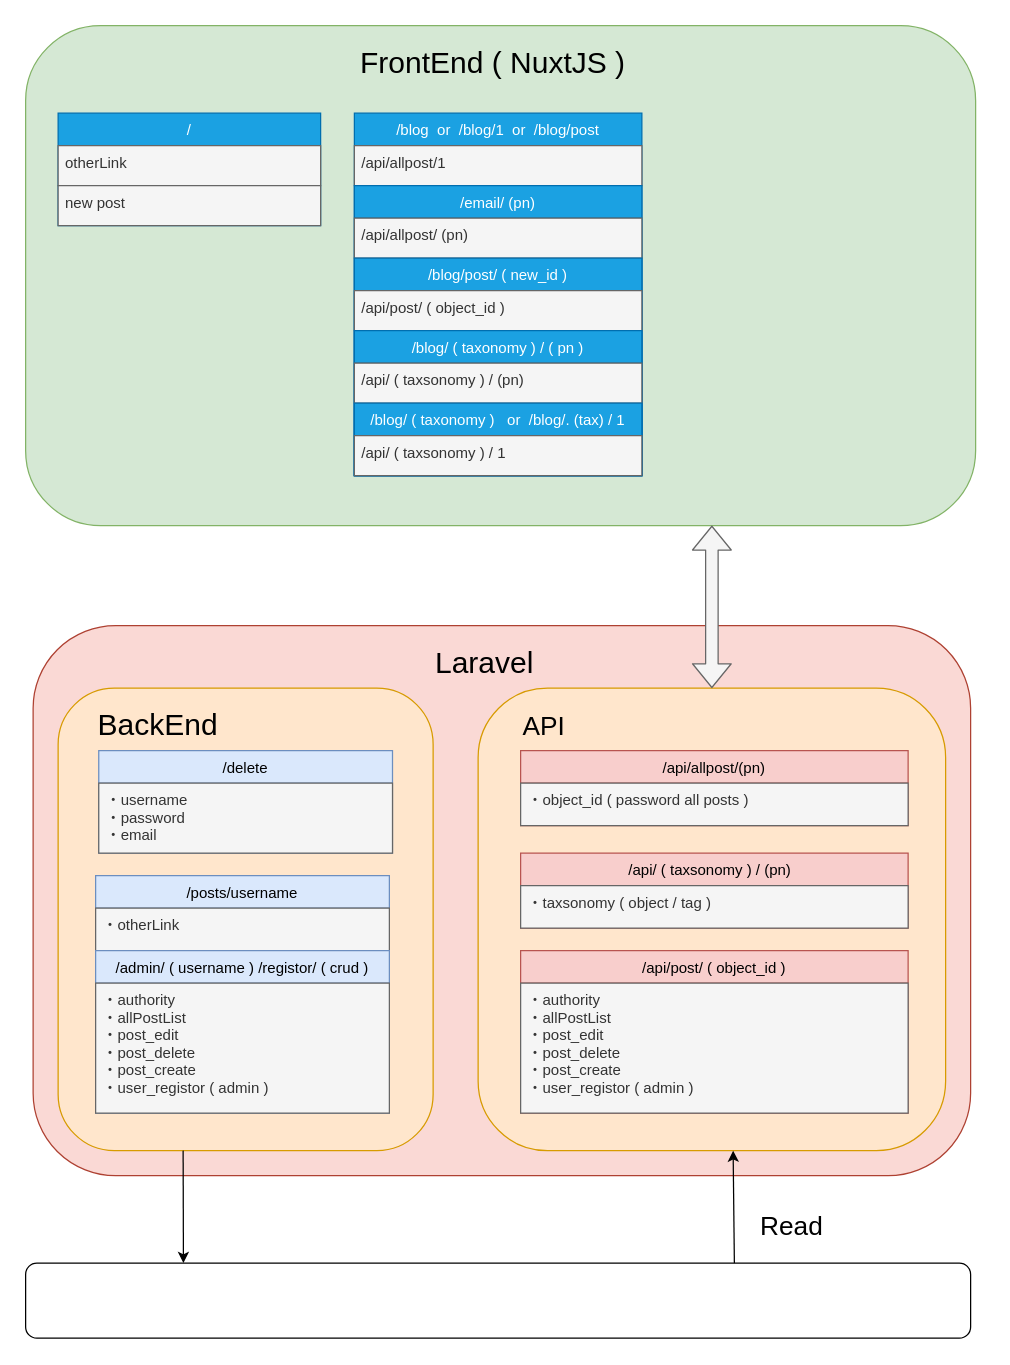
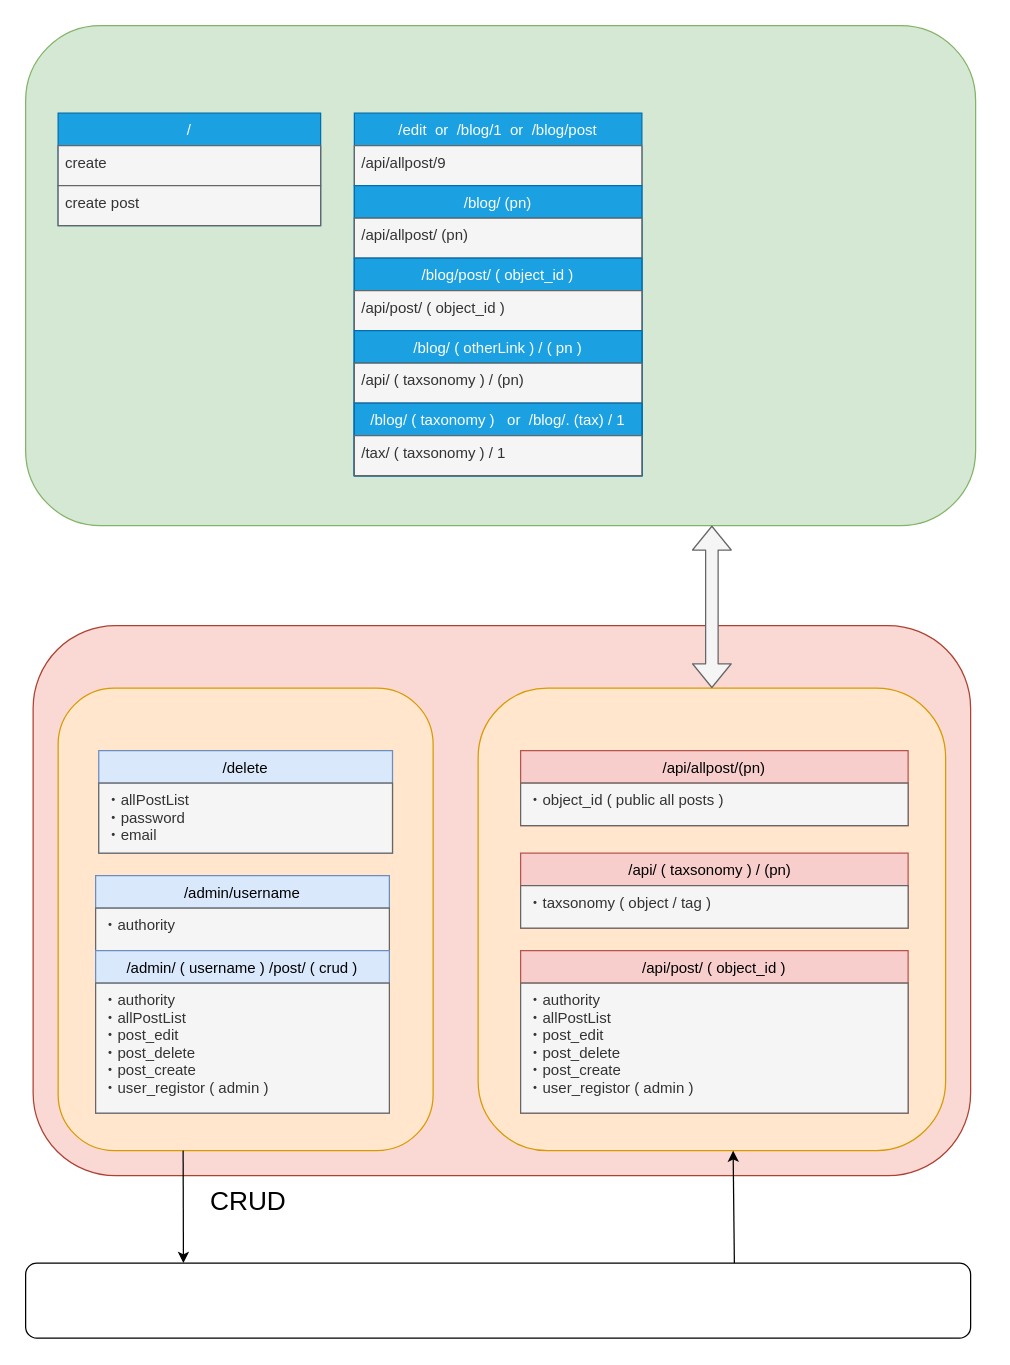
- <mxCell id="10" value="&lt;font style=&quot;font-size: 24px&quot;&gt;FrontEnd ( NuxtJS )&lt;/font&gt;" style="text;html=1;strokeColor=none;fillColor=none;align=left;verticalAlign=middle;whiteSpace=wrap;rounded=0;" parent="1" vertex="1"><mxGeometry x="286" y="30" width="230" height="40" as="geometry" /></mxCell>
- <mxCell id="31" value="/blog  or  /blog/1  or  /blog/post" style="swimlane;fontStyle=0;childLayout=stackLayout;horizontal=1;startSize=26;horizontalStack=0;resizeParent=1;resizeParentMax=0;resizeLast=0;collapsible=1;marginBottom=0;fillColor=#1ba1e2;strokeColor=#006EAF;fontColor=#ffffff;" parent="1" vertex="1"><mxGeometry x="283" y="90" width="230" height="290" as="geometry" /></mxCell>
+ <mxCell id="31" value="/edit  or  /blog/1  or  /blog/post" style="swimlane;fontStyle=0;childLayout=stackLayout;horizontal=1;startSize=26;horizontalStack=0;resizeParent=1;resizeParentMax=0;resizeLast=0;collapsible=1;marginBottom=0;fillColor=#1ba1e2;strokeColor=#006EAF;fontColor=#ffffff;" parent="1" vertex="1"><mxGeometry x="283" y="90" width="230" height="290" as="geometry" /></mxCell>
- <mxCell id="26" value="otherLink" style="text;align=left;verticalAlign=top;spacingLeft=4;spacingRight=4;overflow=hidden;rotatable=0;points=[[0,0.5],[1,0.5]];portConstraint=eastwest;fillColor=#f5f5f5;strokeColor=#666666;fontColor=#333333;" parent="25" vertex="1"><mxGeometry y="26" width="210" height="32" as="geometry" /></mxCell>
+ <mxCell id="26" value="create" style="text;align=left;verticalAlign=top;spacingLeft=4;spacingRight=4;overflow=hidden;rotatable=0;points=[[0,0.5],[1,0.5]];portConstraint=eastwest;fillColor=#f5f5f5;strokeColor=#666666;fontColor=#333333;" parent="25" vertex="1"><mxGeometry y="26" width="210" height="32" as="geometry" /></mxCell>
- <mxCell id="32" value="/api/allpost/1" style="text;align=left;verticalAlign=top;spacingLeft=4;spacingRight=4;overflow=hidden;rotatable=0;points=[[0,0.5],[1,0.5]];portConstraint=eastwest;fillColor=#f5f5f5;strokeColor=#666666;fontColor=#333333;" parent="31" vertex="1"><mxGeometry y="26" width="230" height="32" as="geometry" /></mxCell>
+ <mxCell id="32" value="/api/allpost/9" style="text;align=left;verticalAlign=top;spacingLeft=4;spacingRight=4;overflow=hidden;rotatable=0;points=[[0,0.5],[1,0.5]];portConstraint=eastwest;fillColor=#f5f5f5;strokeColor=#666666;fontColor=#333333;" parent="31" vertex="1"><mxGeometry y="26" width="230" height="32" as="geometry" /></mxCell>
- <mxCell id="27" value="new post" style="text;align=left;verticalAlign=top;spacingLeft=4;spacingRight=4;overflow=hidden;rotatable=0;points=[[0,0.5],[1,0.5]];portConstraint=eastwest;fillColor=#f5f5f5;strokeColor=#666666;fontColor=#333333;" parent="25" vertex="1"><mxGeometry y="58" width="210" height="32" as="geometry" /></mxCell>
+ <mxCell id="27" value="create post" style="text;align=left;verticalAlign=top;spacingLeft=4;spacingRight=4;overflow=hidden;rotatable=0;points=[[0,0.5],[1,0.5]];portConstraint=eastwest;fillColor=#f5f5f5;strokeColor=#666666;fontColor=#333333;" parent="25" vertex="1"><mxGeometry y="58" width="210" height="32" as="geometry" /></mxCell>
- <mxCell id="33" value="/email/ (pn)" style="swimlane;fontStyle=0;childLayout=stackLayout;horizontal=1;startSize=26;horizontalStack=0;resizeParent=1;resizeParentMax=0;resizeLast=0;collapsible=1;marginBottom=0;fillColor=#1ba1e2;strokeColor=#006EAF;fontColor=#ffffff;" parent="31" vertex="1"><mxGeometry y="58" width="230" height="232" as="geometry" /></mxCell>
+ <mxCell id="33" value="/blog/ (pn)" style="swimlane;fontStyle=0;childLayout=stackLayout;horizontal=1;startSize=26;horizontalStack=0;resizeParent=1;resizeParentMax=0;resizeLast=0;collapsible=1;marginBottom=0;fillColor=#1ba1e2;strokeColor=#006EAF;fontColor=#ffffff;" parent="31" vertex="1"><mxGeometry y="58" width="230" height="232" as="geometry" /></mxCell>
- <mxCell id="35" value="/blog/post/ ( new_id )" style="swimlane;fontStyle=0;childLayout=stackLayout;horizontal=1;startSize=26;horizontalStack=0;resizeParent=1;resizeParentMax=0;resizeLast=0;collapsible=1;marginBottom=0;fillColor=#1ba1e2;strokeColor=#006EAF;fontColor=#ffffff;" parent="33" vertex="1"><mxGeometry y="58" width="230" height="174" as="geometry" /></mxCell>
+ <mxCell id="35" value="/blog/post/ ( object_id )" style="swimlane;fontStyle=0;childLayout=stackLayout;horizontal=1;startSize=26;horizontalStack=0;resizeParent=1;resizeParentMax=0;resizeLast=0;collapsible=1;marginBottom=0;fillColor=#1ba1e2;strokeColor=#006EAF;fontColor=#ffffff;" parent="33" vertex="1"><mxGeometry y="58" width="230" height="174" as="geometry" /></mxCell>
- <mxCell id="37" value="/blog/ ( taxonomy ) / ( pn )" style="swimlane;fontStyle=0;childLayout=stackLayout;horizontal=1;startSize=26;horizontalStack=0;resizeParent=1;resizeParentMax=0;resizeLast=0;collapsible=1;marginBottom=0;fillColor=#1ba1e2;strokeColor=#006EAF;fontColor=#ffffff;" parent="35" vertex="1"><mxGeometry y="58" width="230" height="116" as="geometry" /></mxCell>
+ <mxCell id="37" value="/blog/ ( otherLink ) / ( pn )" style="swimlane;fontStyle=0;childLayout=stackLayout;horizontal=1;startSize=26;horizontalStack=0;resizeParent=1;resizeParentMax=0;resizeLast=0;collapsible=1;marginBottom=0;fillColor=#1ba1e2;strokeColor=#006EAF;fontColor=#ffffff;" parent="35" vertex="1"><mxGeometry y="58" width="230" height="116" as="geometry" /></mxCell>
- <mxCell id="40" value="/api/ ( taxsonomy ) / 1" style="text;align=left;verticalAlign=top;spacingLeft=4;spacingRight=4;overflow=hidden;rotatable=0;points=[[0,0.5],[1,0.5]];portConstraint=eastwest;fillColor=#f5f5f5;strokeColor=#666666;fontColor=#333333;" parent="39" vertex="1"><mxGeometry y="26" width="230" height="32" as="geometry" /></mxCell>
+ <mxCell id="40" value="/tax/ ( taxsonomy ) / 1" style="text;align=left;verticalAlign=top;spacingLeft=4;spacingRight=4;overflow=hidden;rotatable=0;points=[[0,0.5],[1,0.5]];portConstraint=eastwest;fillColor=#f5f5f5;strokeColor=#666666;fontColor=#333333;" parent="39" vertex="1"><mxGeometry y="26" width="230" height="32" as="geometry" /></mxCell>
- <mxCell id="30" value="&lt;font style=&quot;font-size: 24px&quot;&gt;Laravel&lt;/font&gt;" style="text;html=1;strokeColor=none;fillColor=none;align=left;verticalAlign=middle;whiteSpace=wrap;rounded=0;" parent="1" vertex="1"><mxGeometry x="346" y="510" width="230" height="40" as="geometry" /></mxCell>
- <mxCell id="9" value="&lt;font style=&quot;font-size: 24px&quot;&gt;BackEnd&lt;/font&gt;" style="text;html=1;strokeColor=none;fillColor=none;align=left;verticalAlign=middle;whiteSpace=wrap;rounded=0;" parent="1" vertex="1"><mxGeometry x="76" y="560" width="230" height="40" as="geometry" /></mxCell>
- <mxCell id="7" value="&lt;span style=&quot;font-size: 21px&quot;&gt;API&amp;nbsp;&lt;/span&gt;" style="text;html=1;strokeColor=none;fillColor=none;align=left;verticalAlign=middle;whiteSpace=wrap;rounded=0;" parent="1" vertex="1"><mxGeometry x="416" y="560" width="180" height="40" as="geometry" /></mxCell>
- <mxCell id="12" value="・username&#10;・password&#10;・email" style="text;align=left;verticalAlign=top;spacingLeft=4;spacingRight=4;overflow=hidden;rotatable=0;points=[[0,0.5],[1,0.5]];portConstraint=eastwest;fillColor=#f5f5f5;strokeColor=#666666;fontColor=#333333;" parent="11" vertex="1"><mxGeometry y="26" width="235" height="56" as="geometry" /></mxCell>
+ <mxCell id="12" value="・allPostList&#10;・password&#10;・email" style="text;align=left;verticalAlign=top;spacingLeft=4;spacingRight=4;overflow=hidden;rotatable=0;points=[[0,0.5],[1,0.5]];portConstraint=eastwest;fillColor=#f5f5f5;strokeColor=#666666;fontColor=#333333;" parent="11" vertex="1"><mxGeometry y="26" width="235" height="56" as="geometry" /></mxCell>
- <mxCell id="18" value="・object_id ( password all posts )" style="text;align=left;verticalAlign=top;spacingLeft=4;spacingRight=4;overflow=hidden;rotatable=0;points=[[0,0.5],[1,0.5]];portConstraint=eastwest;fillColor=#f5f5f5;strokeColor=#666666;fontColor=#333333;" parent="17" vertex="1"><mxGeometry y="26" width="310" height="34" as="geometry" /></mxCell>
+ <mxCell id="18" value="・object_id ( public all posts )" style="text;align=left;verticalAlign=top;spacingLeft=4;spacingRight=4;overflow=hidden;rotatable=0;points=[[0,0.5],[1,0.5]];portConstraint=eastwest;fillColor=#f5f5f5;strokeColor=#666666;fontColor=#333333;" parent="17" vertex="1"><mxGeometry y="26" width="310" height="34" as="geometry" /></mxCell>
- <mxCell id="13" value="/posts/username" style="swimlane;fontStyle=0;childLayout=stackLayout;horizontal=1;startSize=26;horizontalStack=0;resizeParent=1;resizeParentMax=0;resizeLast=0;collapsible=1;marginBottom=0;fillColor=#dae8fc;strokeColor=#6c8ebf;" parent="1" vertex="1"><mxGeometry x="76" y="700" width="235" height="60" as="geometry" /></mxCell>
+ <mxCell id="13" value="/admin/username" style="swimlane;fontStyle=0;childLayout=stackLayout;horizontal=1;startSize=26;horizontalStack=0;resizeParent=1;resizeParentMax=0;resizeLast=0;collapsible=1;marginBottom=0;fillColor=#dae8fc;strokeColor=#6c8ebf;" parent="1" vertex="1"><mxGeometry x="76" y="700" width="235" height="60" as="geometry" /></mxCell>
- <mxCell id="14" value="・otherLink&#10;" style="text;align=left;verticalAlign=top;spacingLeft=4;spacingRight=4;overflow=hidden;rotatable=0;points=[[0,0.5],[1,0.5]];portConstraint=eastwest;fillColor=#f5f5f5;strokeColor=#666666;fontColor=#333333;" parent="13" vertex="1"><mxGeometry y="26" width="235" height="34" as="geometry" /></mxCell>
+ <mxCell id="14" value="・authority&#10;" style="text;align=left;verticalAlign=top;spacingLeft=4;spacingRight=4;overflow=hidden;rotatable=0;points=[[0,0.5],[1,0.5]];portConstraint=eastwest;fillColor=#f5f5f5;strokeColor=#666666;fontColor=#333333;" parent="13" vertex="1"><mxGeometry y="26" width="235" height="34" as="geometry" /></mxCell>
- <mxCell id="28" value="/admin/ ( username ) /registor/ ( crud )" style="swimlane;fontStyle=0;childLayout=stackLayout;horizontal=1;startSize=26;horizontalStack=0;resizeParent=1;resizeParentMax=0;resizeLast=0;collapsible=1;marginBottom=0;fillColor=#dae8fc;strokeColor=#6c8ebf;" parent="1" vertex="1"><mxGeometry x="76" y="760" width="235" height="130" as="geometry" /></mxCell>
+ <mxCell id="28" value="/admin/ ( username ) /post/ ( crud )" style="swimlane;fontStyle=0;childLayout=stackLayout;horizontal=1;startSize=26;horizontalStack=0;resizeParent=1;resizeParentMax=0;resizeLast=0;collapsible=1;marginBottom=0;fillColor=#dae8fc;strokeColor=#6c8ebf;" parent="1" vertex="1"><mxGeometry x="76" y="760" width="235" height="130" as="geometry" /></mxCell>
+ <mxCell id="24" value="&lt;span style=&quot;font-size: 21px&quot;&gt;CRUD&lt;/span&gt;" style="text;html=1;strokeColor=none;fillColor=none;align=left;verticalAlign=middle;whiteSpace=wrap;rounded=0;" parent="1" vertex="1"><mxGeometry x="166" y="940" width="180" height="40" as="geometry" /></mxCell>
- <mxCell id="22" value="&lt;span style=&quot;font-size: 21px&quot;&gt;Read&lt;/span&gt;" style="text;html=1;strokeColor=none;fillColor=none;align=left;verticalAlign=middle;whiteSpace=wrap;rounded=0;" parent="1" vertex="1"><mxGeometry x="606" y="960" width="180" height="40" as="geometry" /></mxCell>
